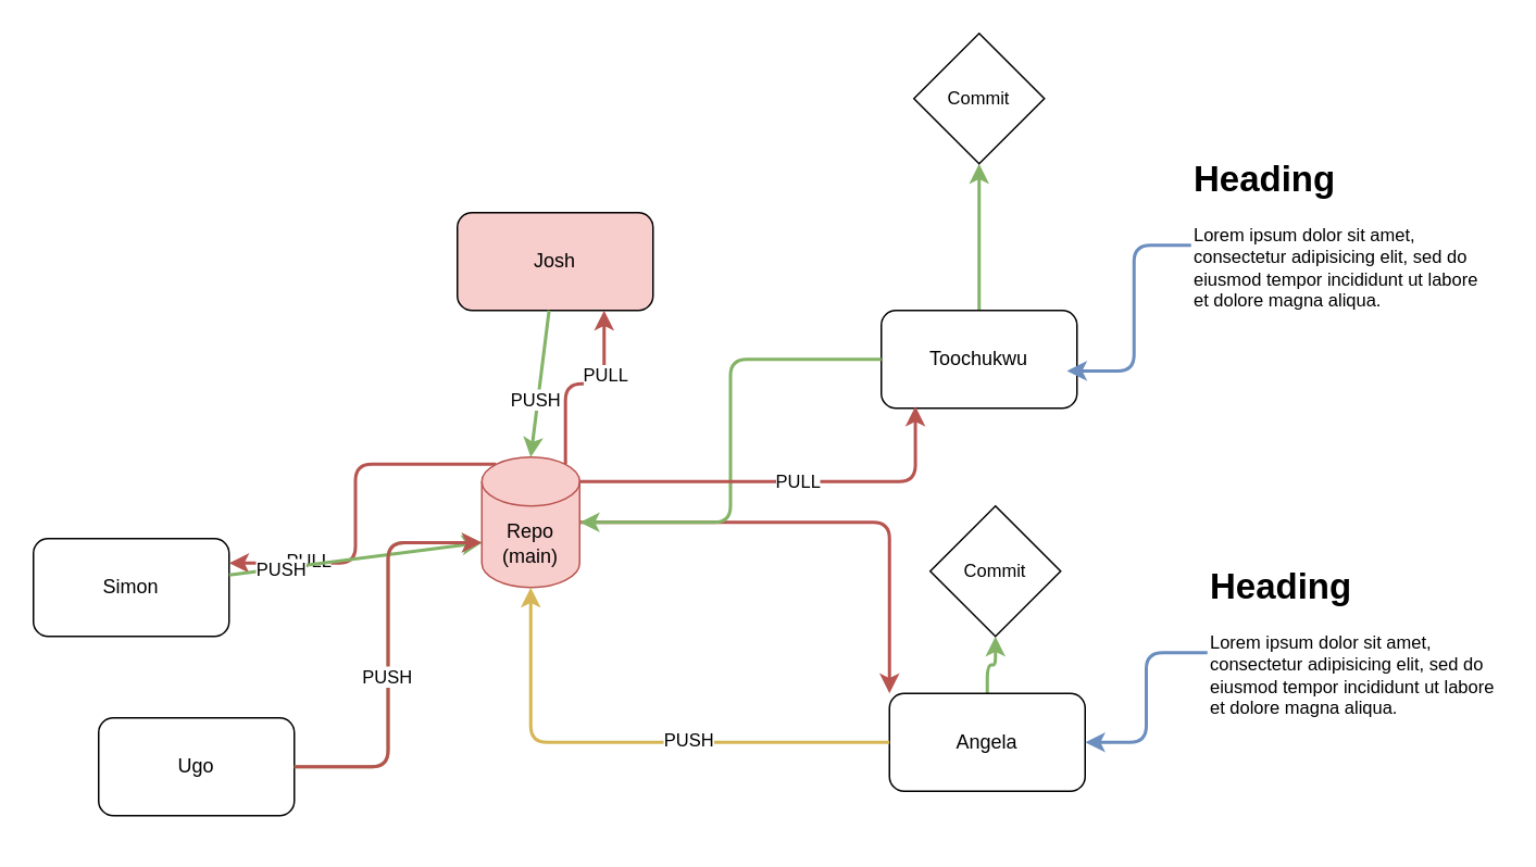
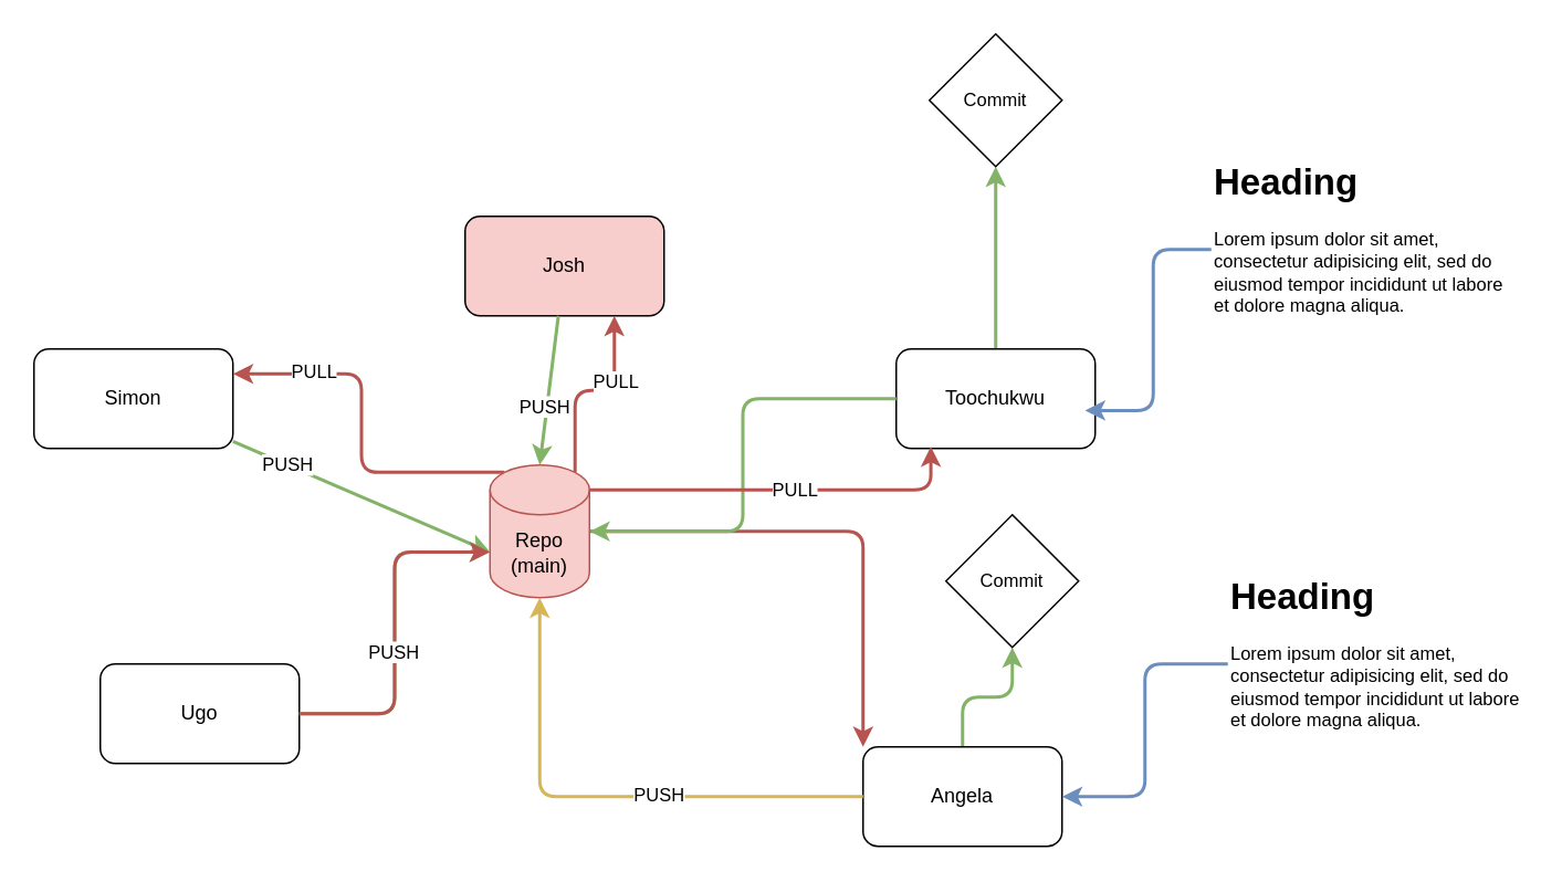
- <mxCell id="4" value="Toochukwu" style="rounded=1;whiteSpace=wrap;html=1;" vertex="1" parent="1"><mxGeometry x="540" y="190" width="120" height="60" as="geometry" /></mxCell>
+ <mxCell id="4" value="Toochukwu" style="rounded=1;whiteSpace=wrap;html=1;" vertex="1" parent="1"><mxGeometry x="540" y="210" width="120" height="60" as="geometry" /></mxCell>
- <mxCell id="2" value="Simon" style="rounded=1;whiteSpace=wrap;html=1;" vertex="1" parent="1"><mxGeometry x="20" y="330" width="120" height="60" as="geometry" /></mxCell>
+ <mxCell id="2" value="Simon" style="rounded=1;whiteSpace=wrap;html=1;" vertex="1" parent="1"><mxGeometry x="20" y="210" width="120" height="60" as="geometry" /></mxCell>
- <mxCell id="6" value="Angela" style="rounded=1;whiteSpace=wrap;html=1;" vertex="1" parent="1"><mxGeometry x="545" y="425" width="120" height="60" as="geometry" /></mxCell>
+ <mxCell id="6" value="Angela" style="rounded=1;whiteSpace=wrap;html=1;" vertex="1" parent="1"><mxGeometry x="520" y="450" width="120" height="60" as="geometry" /></mxCell>
- <mxCell id="7" value="Ugo" style="rounded=1;whiteSpace=wrap;html=1;" vertex="1" parent="1"><mxGeometry x="60" y="440" width="120" height="60" as="geometry" /></mxCell>
+ <mxCell id="7" value="Ugo" style="rounded=1;whiteSpace=wrap;html=1;" vertex="1" parent="1"><mxGeometry x="60" y="400" width="120" height="60" as="geometry" /></mxCell>
